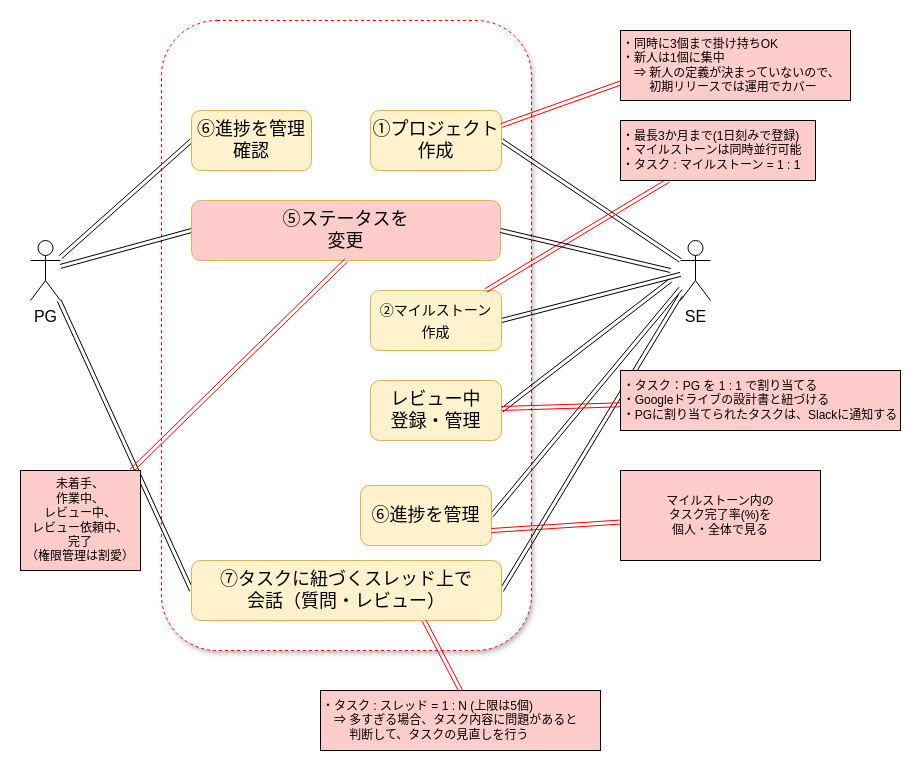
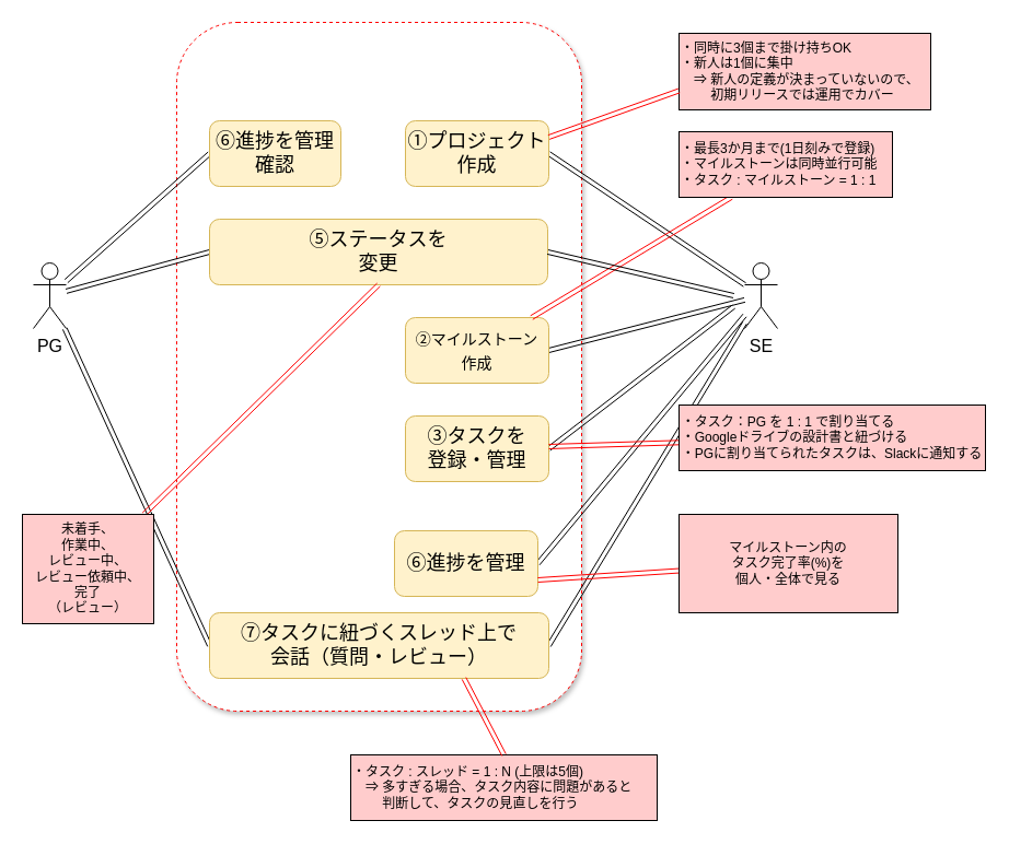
- <mxCell id="15" value="⑤ステータスを&lt;br&gt;変更" style="rounded=1;whiteSpace=wrap;html=1;shadow=0;strokeColor=#d6b656;fontSize=18;fillColor=#ffcccc;" parent="1" vertex="1"><mxGeometry x="191" y="200" width="309" height="60" as="geometry" /></mxCell>
+ <mxCell id="15" value="⑤ステータスを&lt;br&gt;変更" style="rounded=1;whiteSpace=wrap;html=1;shadow=0;strokeColor=#d6b656;fontSize=18;fillColor=#fff2cc;" parent="1" vertex="1"><mxGeometry x="191" y="200" width="309" height="60" as="geometry" /></mxCell>
- <mxCell id="13" value="レビュー中&lt;br&gt;登録・管理" style="rounded=1;whiteSpace=wrap;html=1;shadow=0;strokeColor=#d6b656;fontSize=18;fillColor=#fff2cc;" parent="1" vertex="1"><mxGeometry x="370" y="380" width="131" height="60" as="geometry" /></mxCell>
+ <mxCell id="13" value="③タスクを&lt;br&gt;登録・管理" style="rounded=1;whiteSpace=wrap;html=1;shadow=0;strokeColor=#d6b656;fontSize=18;fillColor=#fff2cc;" parent="1" vertex="1"><mxGeometry x="370" y="380" width="131" height="60" as="geometry" /></mxCell>
- <mxCell id="21" value="未着手、&lt;br&gt;作業中、&lt;br&gt;レビュー中、&lt;br&gt;レビュー依頼中、&lt;br&gt;完了&lt;br&gt;（権限管理は割愛）" style="rounded=0;whiteSpace=wrap;html=1;fillColor=#FFCCCC;" parent="1" vertex="1"><mxGeometry x="20" y="470" width="120" height="100" as="geometry" /></mxCell>
+ <mxCell id="21" value="未着手、&lt;br&gt;作業中、&lt;br&gt;レビュー中、&lt;br&gt;レビュー依頼中、&lt;br&gt;完了&lt;br&gt;（レビュー）" style="rounded=0;whiteSpace=wrap;html=1;fillColor=#FFCCCC;" parent="1" vertex="1"><mxGeometry x="20" y="470" width="120" height="100" as="geometry" /></mxCell>
